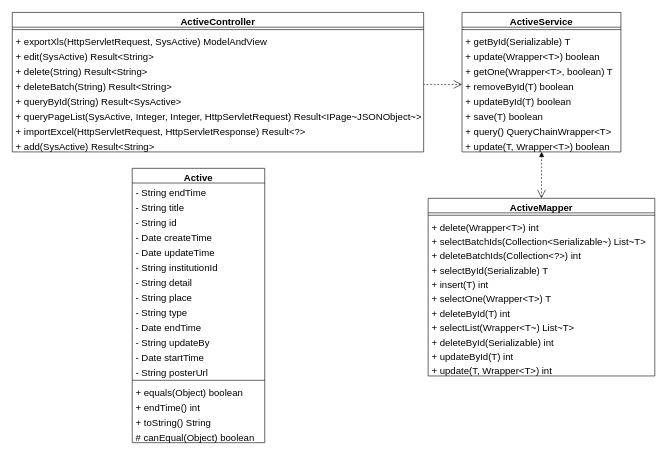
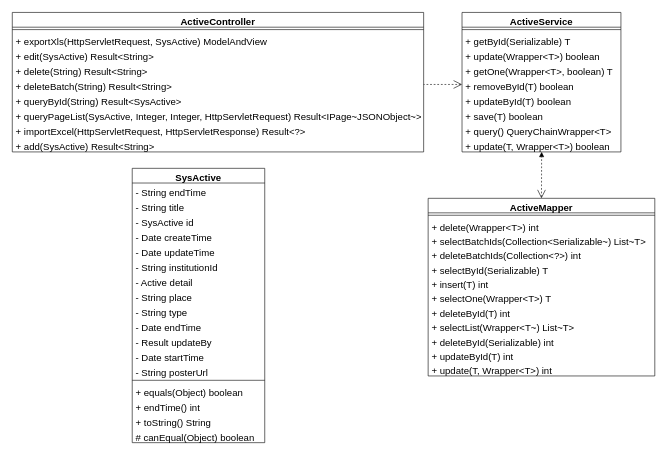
- <mxCell id="35" value="Active" style="swimlane;fontStyle=1;align=center;verticalAlign=top;childLayout=stackLayout;horizontal=1;startSize=24.5;horizontalStack=0;resizeParent=1;resizeParentMax=0;resizeLast=0;collapsible=0;marginBottom=0;fontSize=16;" vertex="1" parent="1"><mxGeometry x="220" y="280" width="221" height="457.5" as="geometry" /></mxCell>
+ <mxCell id="35" value="SysActive" style="swimlane;fontStyle=1;align=center;verticalAlign=top;childLayout=stackLayout;horizontal=1;startSize=24.5;horizontalStack=0;resizeParent=1;resizeParentMax=0;resizeLast=0;collapsible=0;marginBottom=0;fontSize=16;" vertex="1" parent="1"><mxGeometry x="220" y="280" width="221" height="457.5" as="geometry" /></mxCell>
- <mxCell id="38" value="- String id" style="text;strokeColor=none;fillColor=none;align=left;verticalAlign=top;spacingLeft=4;spacingRight=4;overflow=hidden;rotatable=0;points=[[0,0.5],[1,0.5]];portConstraint=eastwest;fontSize=16;" vertex="1" parent="35"><mxGeometry y="74.5" width="221" height="25" as="geometry" /></mxCell>
+ <mxCell id="38" value="- SysActive id" style="text;strokeColor=none;fillColor=none;align=left;verticalAlign=top;spacingLeft=4;spacingRight=4;overflow=hidden;rotatable=0;points=[[0,0.5],[1,0.5]];portConstraint=eastwest;fontSize=16;" vertex="1" parent="35"><mxGeometry y="74.5" width="221" height="25" as="geometry" /></mxCell>
- <mxCell id="42" value="- String detail" style="text;strokeColor=none;fillColor=none;align=left;verticalAlign=top;spacingLeft=4;spacingRight=4;overflow=hidden;rotatable=0;points=[[0,0.5],[1,0.5]];portConstraint=eastwest;fontSize=16;" vertex="1" parent="35"><mxGeometry y="174.5" width="221" height="25" as="geometry" /></mxCell>
+ <mxCell id="42" value="- Active detail" style="text;strokeColor=none;fillColor=none;align=left;verticalAlign=top;spacingLeft=4;spacingRight=4;overflow=hidden;rotatable=0;points=[[0,0.5],[1,0.5]];portConstraint=eastwest;fontSize=16;" vertex="1" parent="35"><mxGeometry y="174.5" width="221" height="25" as="geometry" /></mxCell>
- <mxCell id="46" value="- String updateBy" style="text;strokeColor=none;fillColor=none;align=left;verticalAlign=top;spacingLeft=4;spacingRight=4;overflow=hidden;rotatable=0;points=[[0,0.5],[1,0.5]];portConstraint=eastwest;fontSize=16;" vertex="1" parent="35"><mxGeometry y="274.5" width="221" height="25" as="geometry" /></mxCell>
+ <mxCell id="46" value="- Result updateBy" style="text;strokeColor=none;fillColor=none;align=left;verticalAlign=top;spacingLeft=4;spacingRight=4;overflow=hidden;rotatable=0;points=[[0,0.5],[1,0.5]];portConstraint=eastwest;fontSize=16;" vertex="1" parent="35"><mxGeometry y="274.5" width="221" height="25" as="geometry" /></mxCell>
